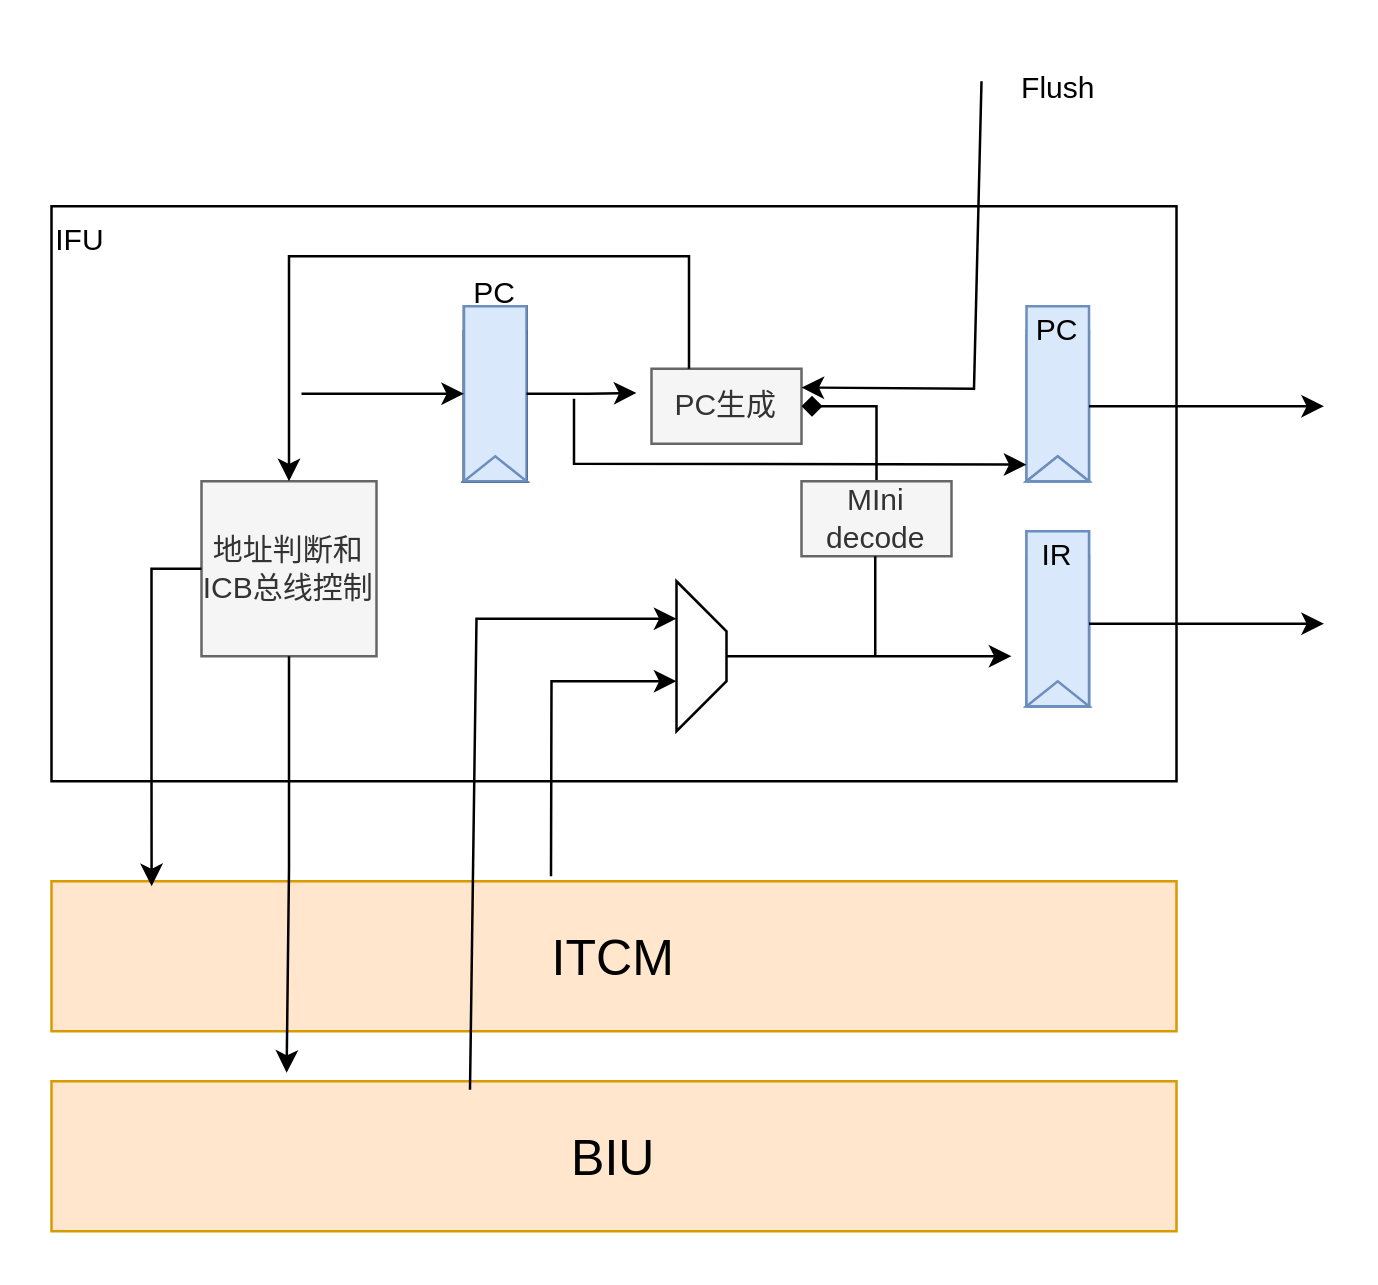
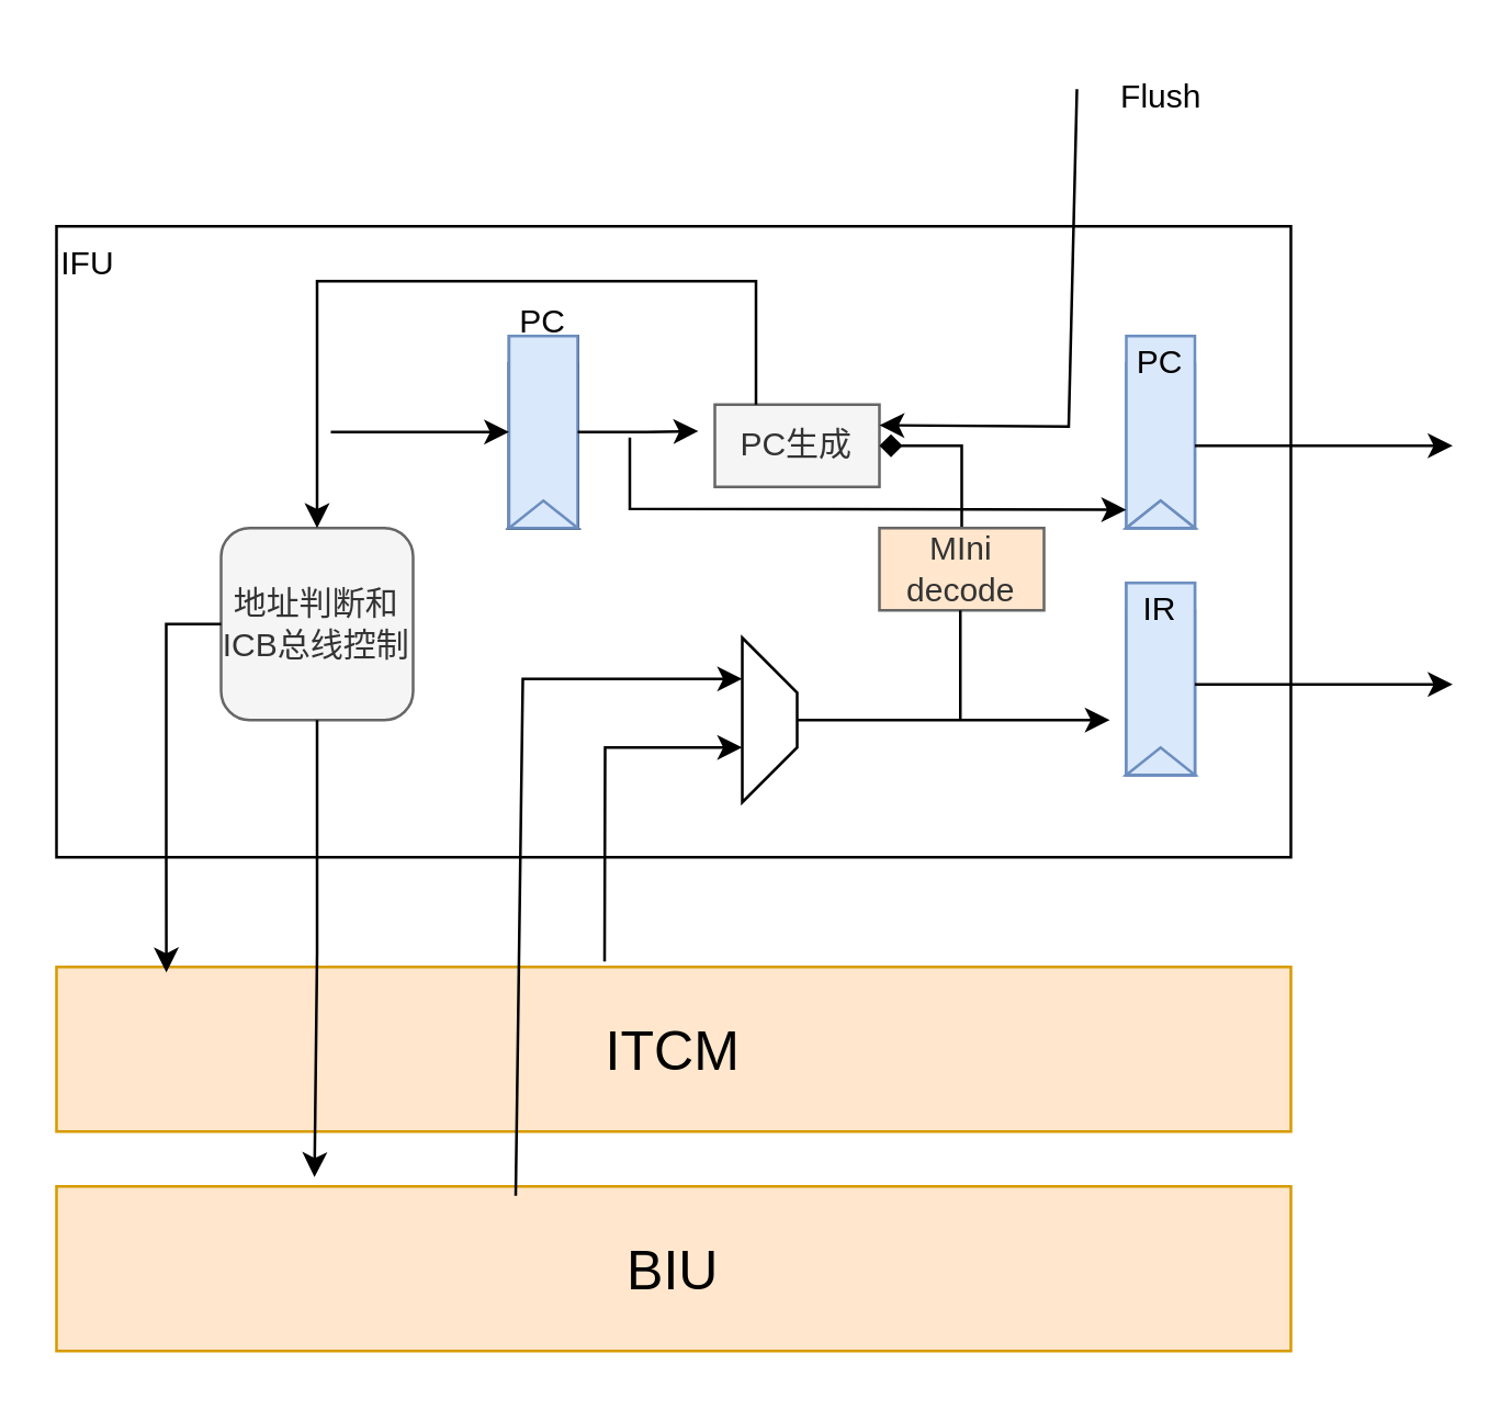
- <mxCell id="22" value="MIni&lt;div&gt;decode&lt;/div&gt;" style="rounded=0;whiteSpace=wrap;html=1;fillColor=#f5f5f5;fontColor=#333333;strokeColor=#666666;" vertex="1" parent="1"><mxGeometry x="320" y="192" width="60" height="30" as="geometry" /></mxCell>
+ <mxCell id="22" value="MIni&lt;div&gt;decode&lt;/div&gt;" style="rounded=0;whiteSpace=wrap;html=1;fillColor=#ffe6cc;fontColor=#333333;strokeColor=#666666;" vertex="1" parent="1"><mxGeometry x="320" y="192" width="60" height="30" as="geometry" /></mxCell>
- <mxCell id="5" value="地址判断和ICB总线控制" style="whiteSpace=wrap;html=1;aspect=fixed;fillColor=#f5f5f5;fontColor=#333333;strokeColor=#666666;" vertex="1" parent="1"><mxGeometry x="80" y="192" width="70" height="70" as="geometry" /></mxCell>
+ <mxCell id="5" value="地址判断和ICB总线控制" style="whiteSpace=wrap;html=1;aspect=fixed;fillColor=#f5f5f5;fontColor=#333333;strokeColor=#666666;rounded=1;" vertex="1" parent="1"><mxGeometry x="80" y="192" width="70" height="70" as="geometry" /></mxCell>
